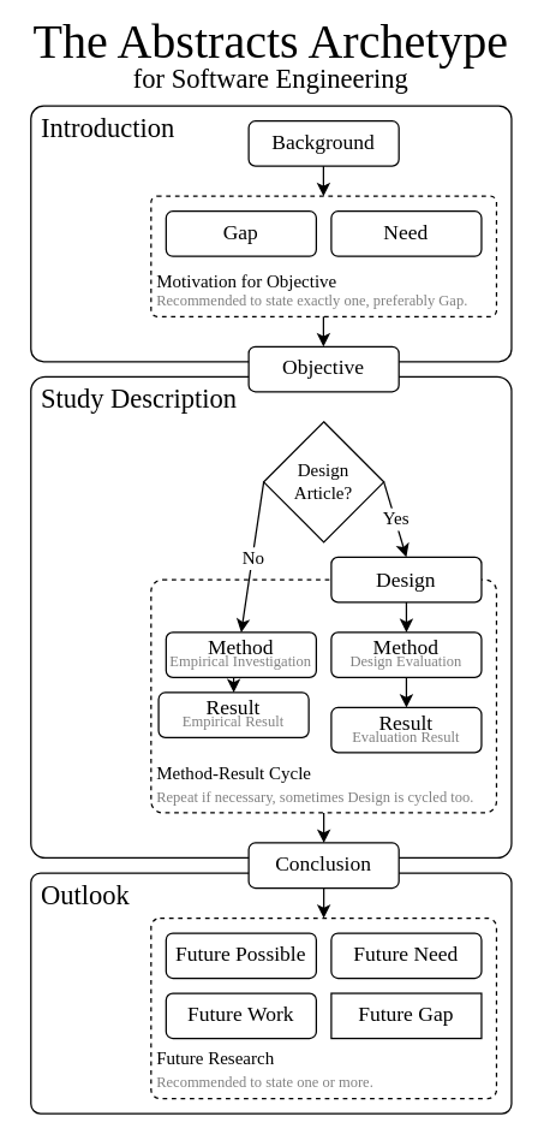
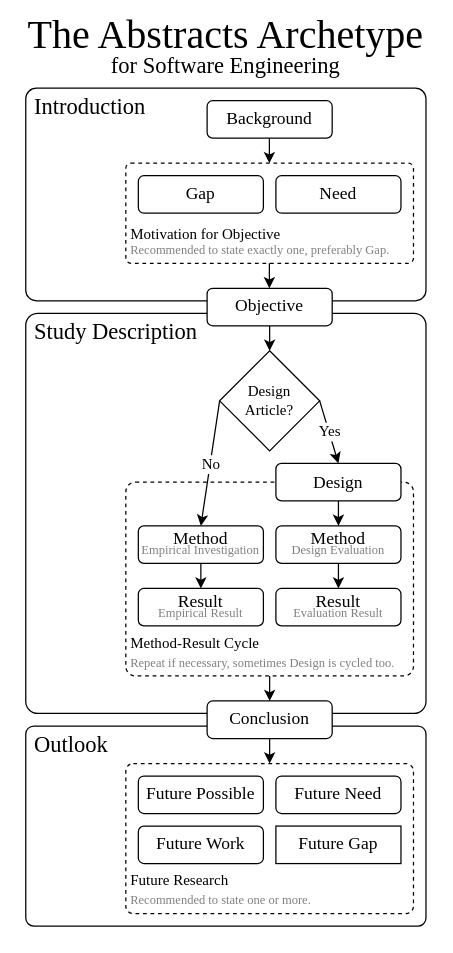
+ <mxCell id="22" value="" style="endArrow=classic;html=1;rounded=0;exitX=0.5;exitY=1;exitDx=0;exitDy=0;entryX=0.5;entryY=0;entryDx=0;entryDy=0;" parent="1" source="27" target="21" edge="1"><mxGeometry width="50" height="50" relative="1" as="geometry"><mxPoint x="380" y="390" as="sourcePoint" /><mxPoint x="430" y="340" as="targetPoint" /></mxGeometry></mxCell>
- <mxCell id="11" value="&lt;p style=&quot;line-height: 60%;&quot;&gt;Result&lt;br&gt;&lt;span style=&quot;color: rgb(128, 128, 128); font-size: 10px;&quot;&gt;Empirical&lt;/span&gt;&lt;font color=&quot;#808080&quot; style=&quot;font-size: 10px;&quot;&gt;&amp;nbsp;Result&lt;/font&gt;&lt;/p&gt;" style="rounded=1;whiteSpace=wrap;html=1;fontFamily=Times New Roman;fontSize=14;" parent="1" vertex="1"><mxGeometry x="105" y="460" width="100" height="30" as="geometry" /></mxCell>
+ <mxCell id="11" value="&lt;p style=&quot;line-height: 60%;&quot;&gt;Result&lt;br&gt;&lt;span style=&quot;color: rgb(128, 128, 128); font-size: 10px;&quot;&gt;Empirical&lt;/span&gt;&lt;font color=&quot;#808080&quot; style=&quot;font-size: 10px;&quot;&gt;&amp;nbsp;Result&lt;/font&gt;&lt;/p&gt;" style="rounded=1;whiteSpace=wrap;html=1;fontFamily=Times New Roman;fontSize=14;" parent="1" vertex="1"><mxGeometry x="110" y="470" width="100" height="30" as="geometry" /></mxCell>
